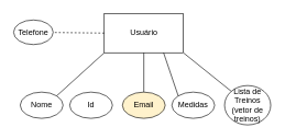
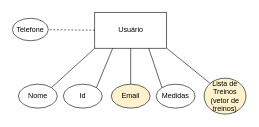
+ <mxCell id="9" value="" style="endArrow=none;html=1;strokeColor=#000000;exitX=1;exitY=0;exitDx=0;exitDy=0;entryX=0.25;entryY=1;entryDx=0;entryDy=0;" edge="1" parent="1" source="4" target="2"><mxGeometry width="50" height="50" relative="1" as="geometry"><mxPoint x="250" y="210" as="sourcePoint" /><mxPoint x="300" y="160" as="targetPoint" /></mxGeometry></mxCell>
- <mxCell id="7" value="Lista de Treinos (vetor de treinos)" style="ellipse;whiteSpace=wrap;html=1;" vertex="1" parent="1"><mxGeometry x="340" y="130" width="70" height="60" as="geometry" /></mxCell>
+ <mxCell id="7" value="Lista de Treinos (vetor de treinos)" style="ellipse;whiteSpace=wrap;html=1;fillColor=#fff2cc;" vertex="1" parent="1"><mxGeometry x="340" y="130" width="70" height="60" as="geometry" /></mxCell>
